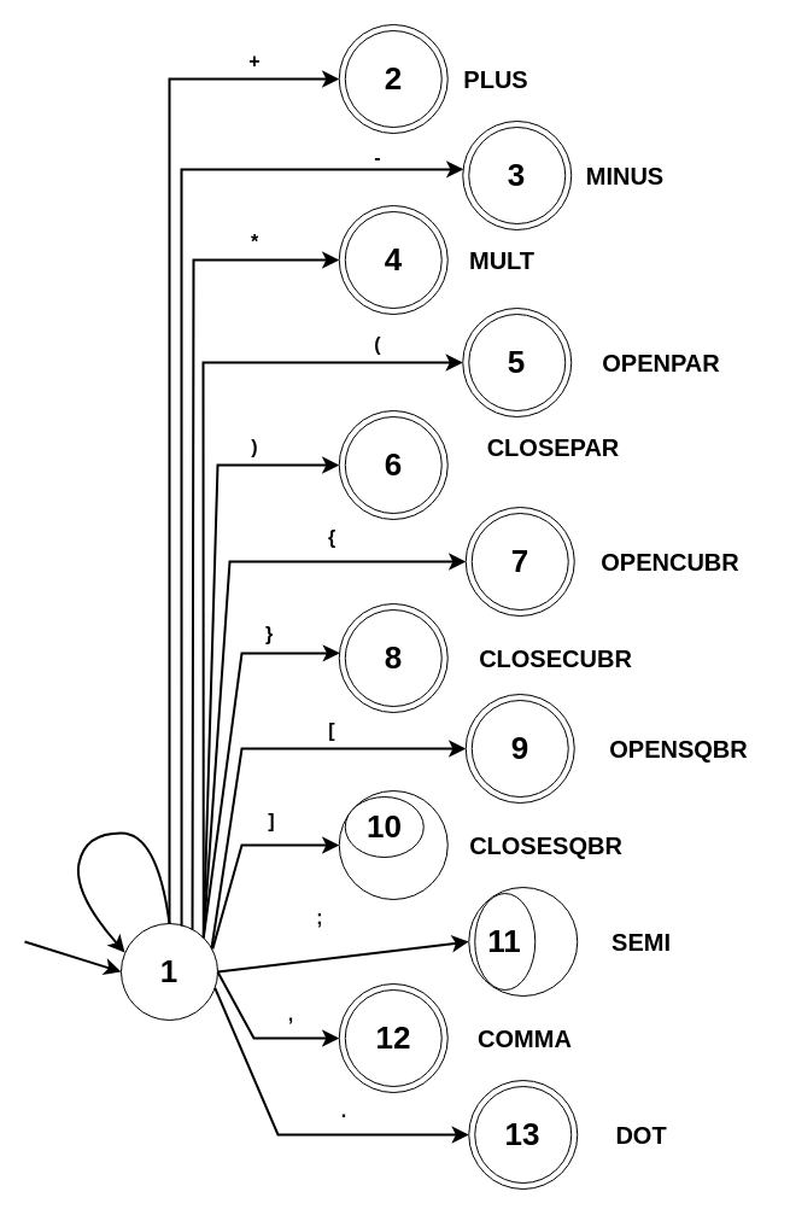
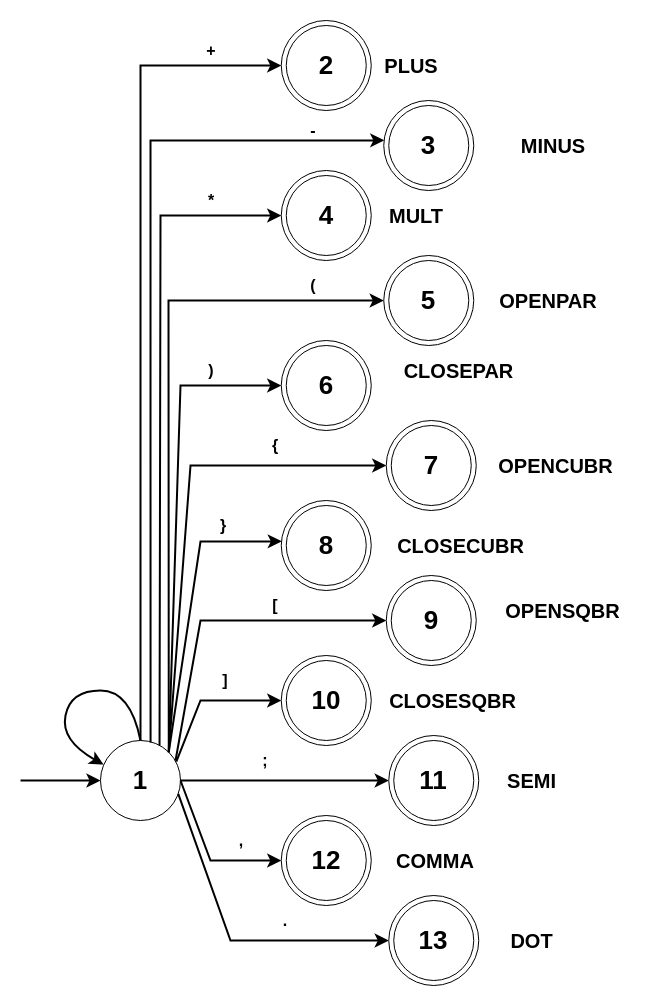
- <mxCell id="19" value="&lt;font size=&quot;1&quot; style=&quot;&quot;&gt;&lt;b style=&quot;font-size: 20px;&quot;&gt;MINUS&lt;/b&gt;&lt;/font&gt;" style="text;strokeColor=none;fillColor=none;align=center;verticalAlign=middle;spacingLeft=4;spacingRight=4;overflow=hidden;points=[[0,0.5],[1,0.5]];portConstraint=eastwest;rotatable=0;whiteSpace=wrap;html=1;" vertex="1" parent="1"><mxGeometry x="473.26" y="130" width="90" height="30" as="geometry" /></mxCell>
+ <mxCell id="19" value="&lt;font size=&quot;1&quot; style=&quot;&quot;&gt;&lt;b style=&quot;font-size: 20px;&quot;&gt;MINUS&lt;/b&gt;&lt;/font&gt;" style="text;strokeColor=none;fillColor=none;align=center;verticalAlign=middle;spacingLeft=4;spacingRight=4;overflow=hidden;points=[[0,0.5],[1,0.5]];portConstraint=eastwest;rotatable=0;whiteSpace=wrap;html=1;" vertex="1" parent="1"><mxGeometry x="508.26" y="130" width="90" height="30" as="geometry" /></mxCell>
- <mxCell id="53" value="&lt;font size=&quot;1&quot; style=&quot;&quot;&gt;&lt;b style=&quot;font-size: 20px;&quot;&gt;OPENSQBR&lt;/b&gt;&lt;/font&gt;" style="text;strokeColor=none;fillColor=none;align=center;verticalAlign=middle;spacingLeft=4;spacingRight=4;overflow=hidden;points=[[0,0.5],[1,0.5]];portConstraint=eastwest;rotatable=0;whiteSpace=wrap;html=1;" vertex="1" parent="1"><mxGeometry x="493.26" y="605" width="139.24" height="30" as="geometry" /></mxCell>
+ <mxCell id="53" value="&lt;font size=&quot;1&quot; style=&quot;&quot;&gt;&lt;b style=&quot;font-size: 20px;&quot;&gt;OPENSQBR&lt;/b&gt;&lt;/font&gt;" style="text;strokeColor=none;fillColor=none;align=center;verticalAlign=middle;spacingLeft=4;spacingRight=4;overflow=hidden;points=[[0,0.5],[1,0.5]];portConstraint=eastwest;rotatable=0;whiteSpace=wrap;html=1;" vertex="1" parent="1"><mxGeometry x="493.26" y="595" width="139.24" height="30" as="geometry" /></mxCell>
- <mxCell id="42" value="&lt;font size=&quot;1&quot; style=&quot;&quot;&gt;&lt;b style=&quot;font-size: 26px;&quot;&gt;10&lt;/b&gt;&lt;/font&gt;" style="ellipse;whiteSpace=wrap;html=1;aspect=fixed;" vertex="1" parent="1"><mxGeometry x="285.76" y="660" width="65" height="50" as="geometry" /></mxCell>
+ <mxCell id="42" value="&lt;font size=&quot;1&quot; style=&quot;&quot;&gt;&lt;b style=&quot;font-size: 26px;&quot;&gt;10&lt;/b&gt;&lt;/font&gt;" style="ellipse;whiteSpace=wrap;html=1;aspect=fixed;" vertex="1" parent="1"><mxGeometry x="285.76" y="660" width="80" height="80" as="geometry" /></mxCell>
- <mxCell id="43" value="&lt;font size=&quot;1&quot; style=&quot;&quot;&gt;&lt;b style=&quot;font-size: 26px;&quot;&gt;11&lt;/b&gt;&lt;/font&gt;" style="ellipse;whiteSpace=wrap;html=1;aspect=fixed;" vertex="1" parent="1"><mxGeometry x="393.26" y="740" width="50" height="80" as="geometry" /></mxCell>
+ <mxCell id="43" value="&lt;font size=&quot;1&quot; style=&quot;&quot;&gt;&lt;b style=&quot;font-size: 26px;&quot;&gt;11&lt;/b&gt;&lt;/font&gt;" style="ellipse;whiteSpace=wrap;html=1;aspect=fixed;" vertex="1" parent="1"><mxGeometry x="393.26" y="740" width="80" height="80" as="geometry" /></mxCell>
- <mxCell id="7" value="&lt;font size=&quot;1&quot; style=&quot;&quot;&gt;&lt;b style=&quot;font-size: 26px;&quot;&gt;1&lt;/b&gt;&lt;/font&gt;" style="ellipse;whiteSpace=wrap;html=1;aspect=fixed;" vertex="1" parent="1"><mxGeometry x="100" y="765" width="80" height="80" as="geometry" /></mxCell>
+ <mxCell id="7" value="&lt;font size=&quot;1&quot; style=&quot;&quot;&gt;&lt;b style=&quot;font-size: 26px;&quot;&gt;1&lt;/b&gt;&lt;/font&gt;" style="ellipse;whiteSpace=wrap;html=1;aspect=fixed;" vertex="1" parent="1"><mxGeometry x="100" y="740" width="80" height="80" as="geometry" /></mxCell>
